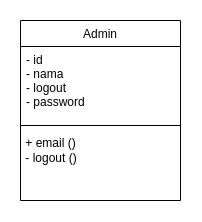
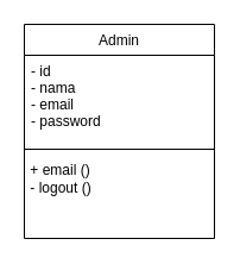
- <mxCell id="3" value="- id&#10;- nama&#10;- logout&#10;- password" style="text;align=left;verticalAlign=top;spacingLeft=4;spacingRight=4;overflow=hidden;rotatable=0;points=[[0,0.5],[1,0.5]];portConstraint=eastwest;" vertex="1" parent="2"><mxGeometry y="26" width="160" height="74" as="geometry" /></mxCell>
+ <mxCell id="3" value="- id&#10;- nama&#10;- email&#10;- password" style="text;align=left;verticalAlign=top;spacingLeft=4;spacingRight=4;overflow=hidden;rotatable=0;points=[[0,0.5],[1,0.5]];portConstraint=eastwest;" vertex="1" parent="2"><mxGeometry y="26" width="160" height="74" as="geometry" /></mxCell>
